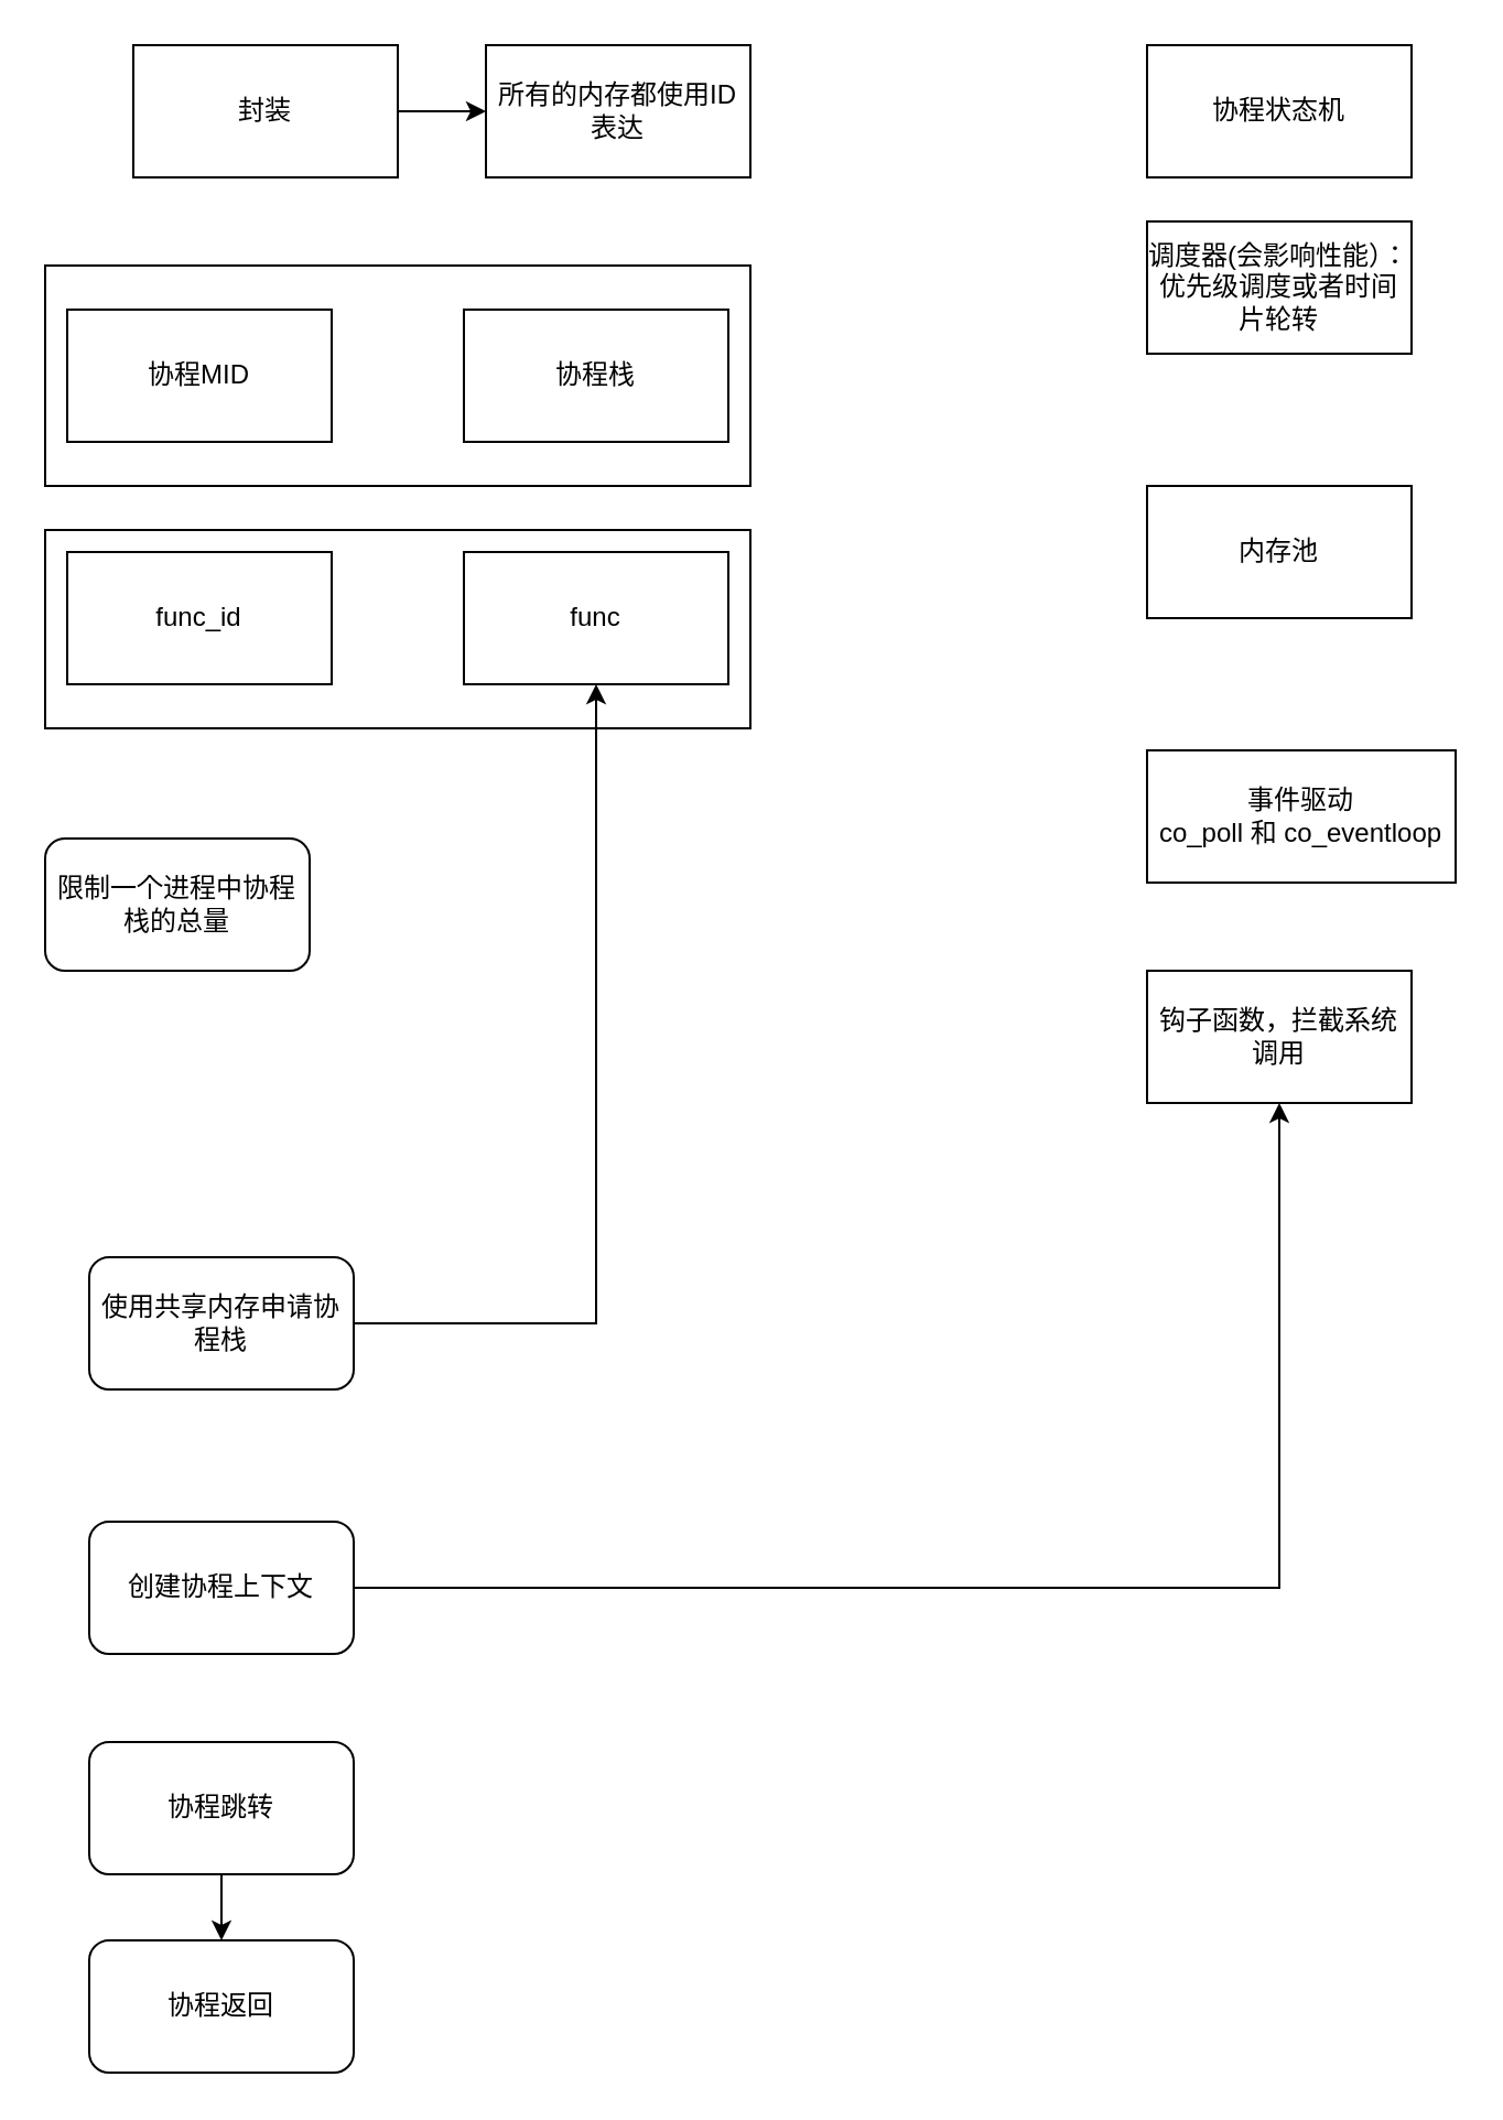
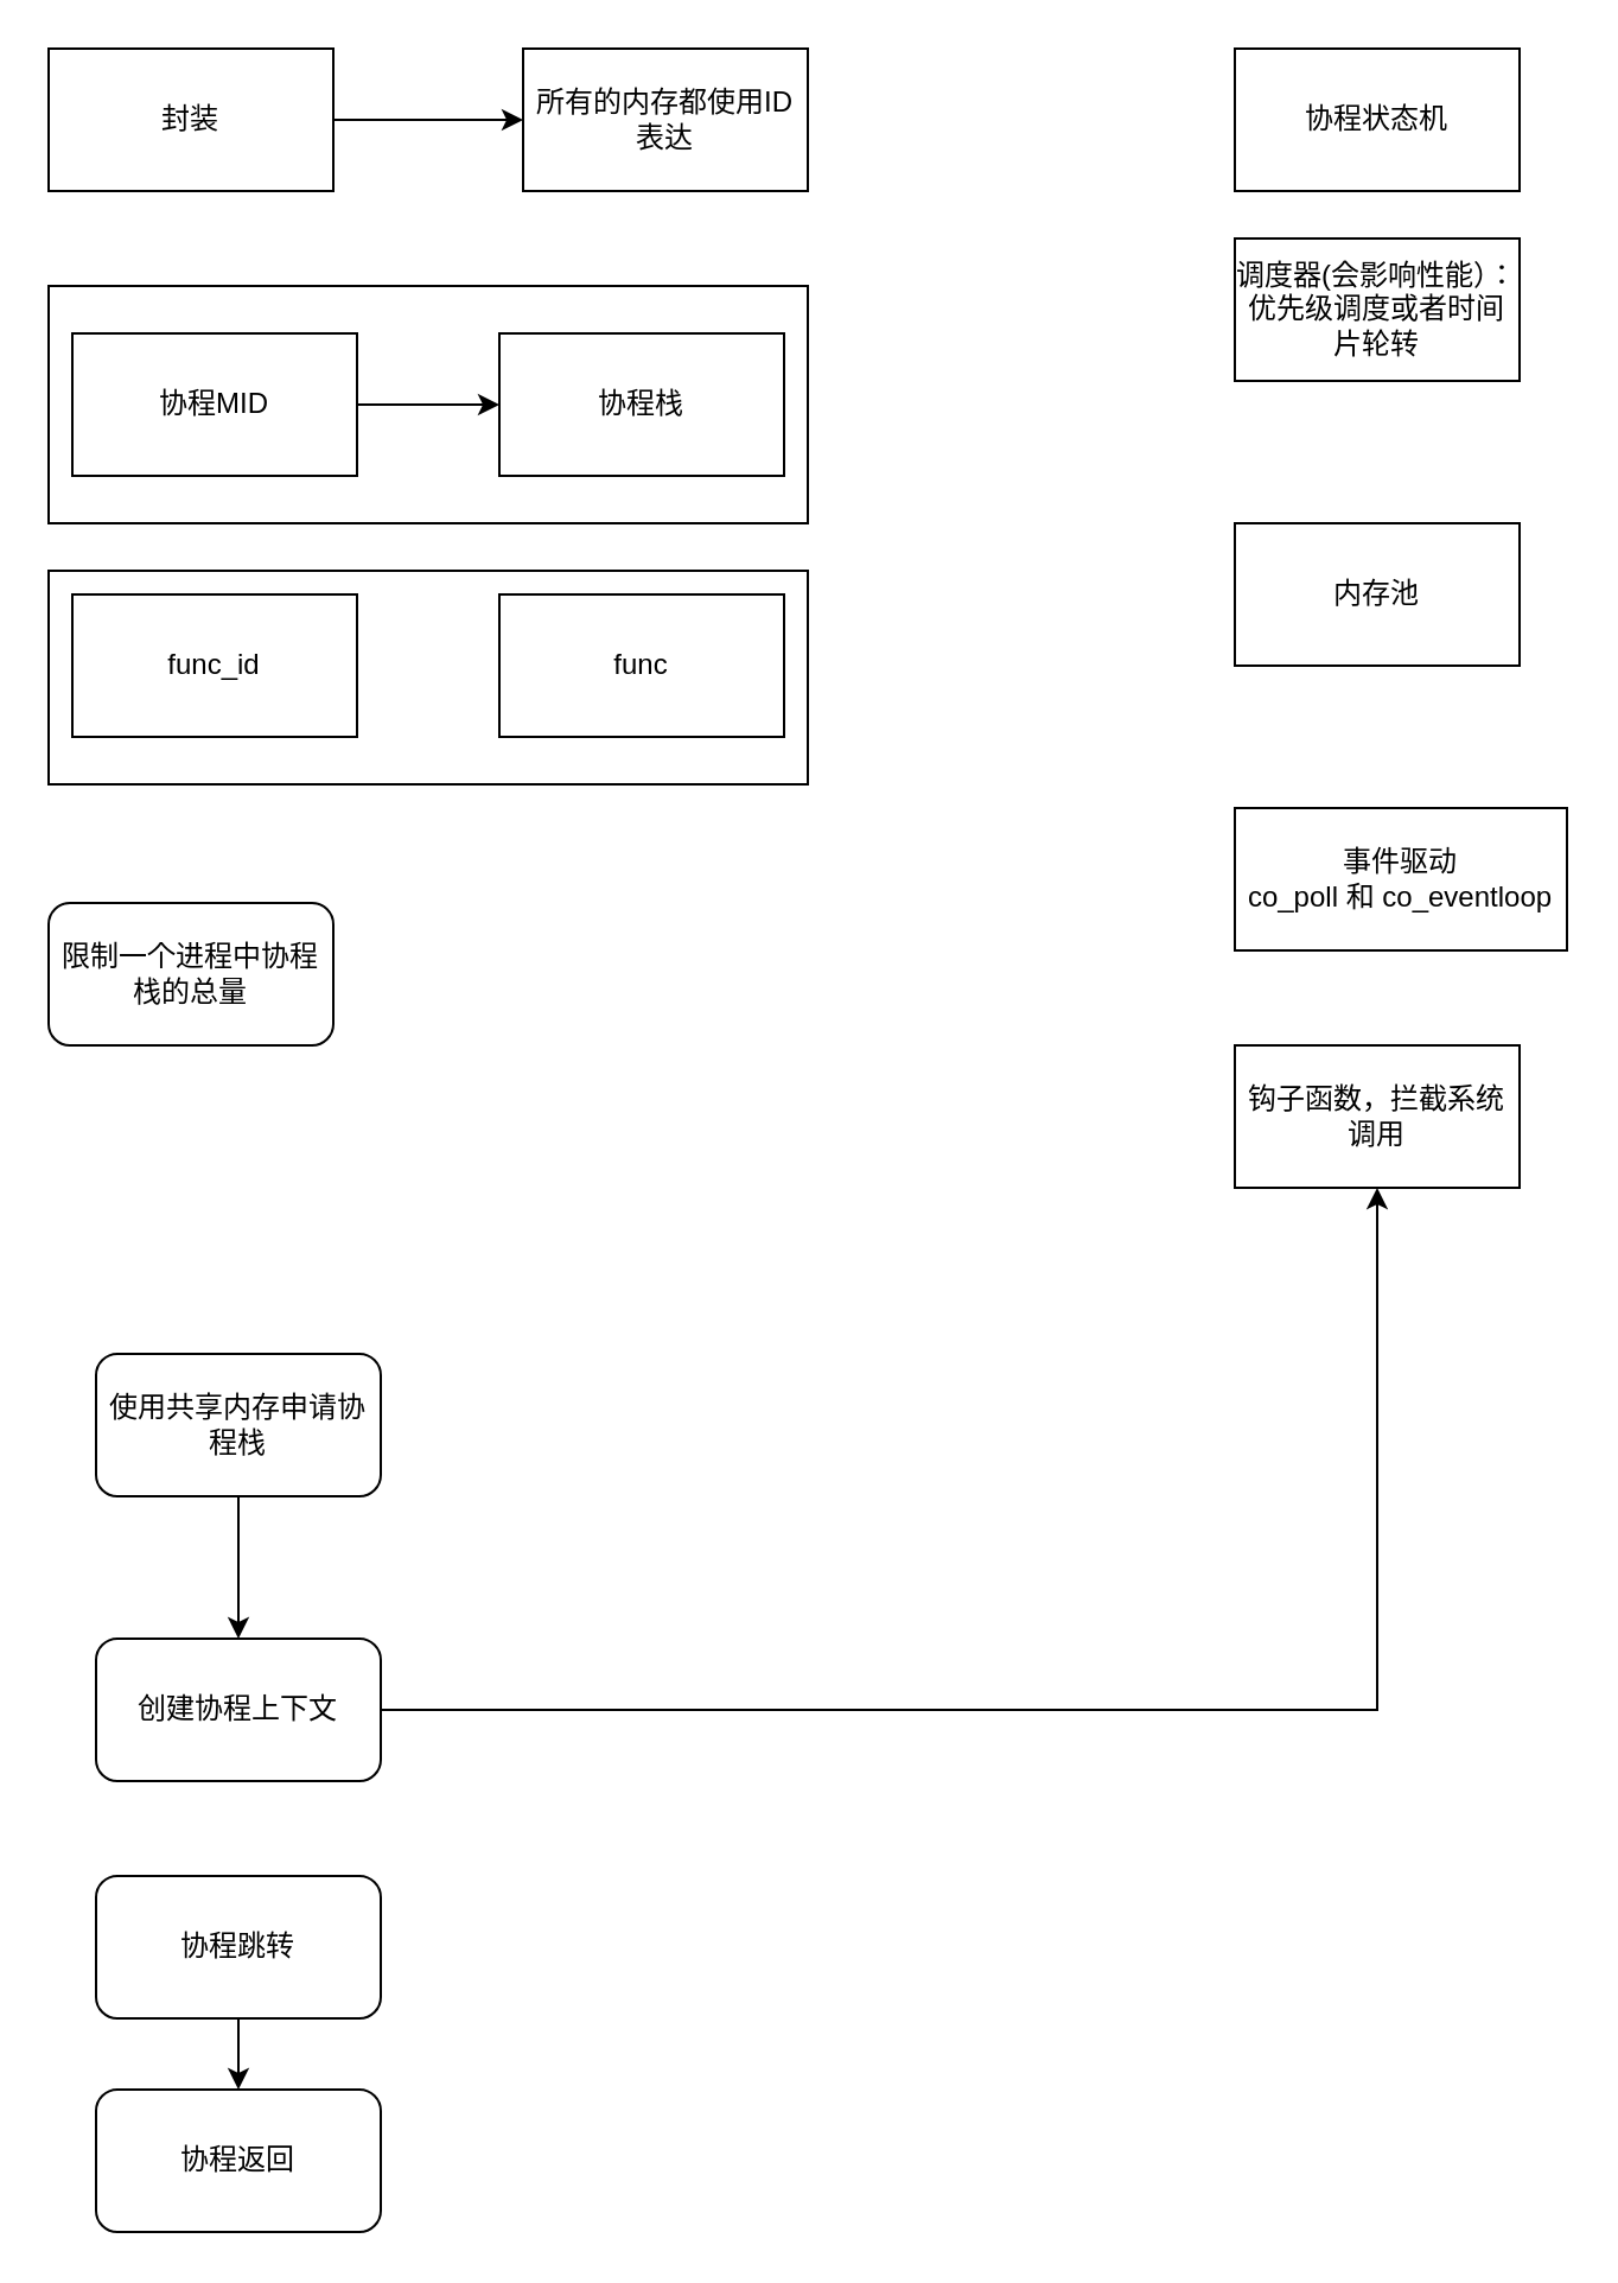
- <mxCell id="9" value="封装" style="rounded=0;whiteSpace=wrap;html=1;" vertex="1" parent="1"><mxGeometry x="60" y="20" width="120" height="60" as="geometry" /></mxCell>
+ <mxCell id="9" value="封装" style="rounded=0;whiteSpace=wrap;html=1;" vertex="1" parent="1"><mxGeometry x="20" y="20" width="120" height="60" as="geometry" /></mxCell>
+ <mxCell id="3" value="" style="edgeStyle=orthogonalEdgeStyle;rounded=0;orthogonalLoop=1;jettySize=auto;html=1;" edge="1" parent="1" source="4" target="2"><mxGeometry relative="1" as="geometry" /></mxCell>
- <mxCell id="18" value="" style="edgeStyle=orthogonalEdgeStyle;rounded=0;orthogonalLoop=1;jettySize=auto;html=1;" edge="1" parent="1" source="19" target="6"><mxGeometry relative="1" as="geometry" /></mxCell>
+ <mxCell id="18" value="" style="edgeStyle=orthogonalEdgeStyle;rounded=0;orthogonalLoop=1;jettySize=auto;html=1;" edge="1" parent="1" source="19" target="21"><mxGeometry relative="1" as="geometry" /></mxCell>
